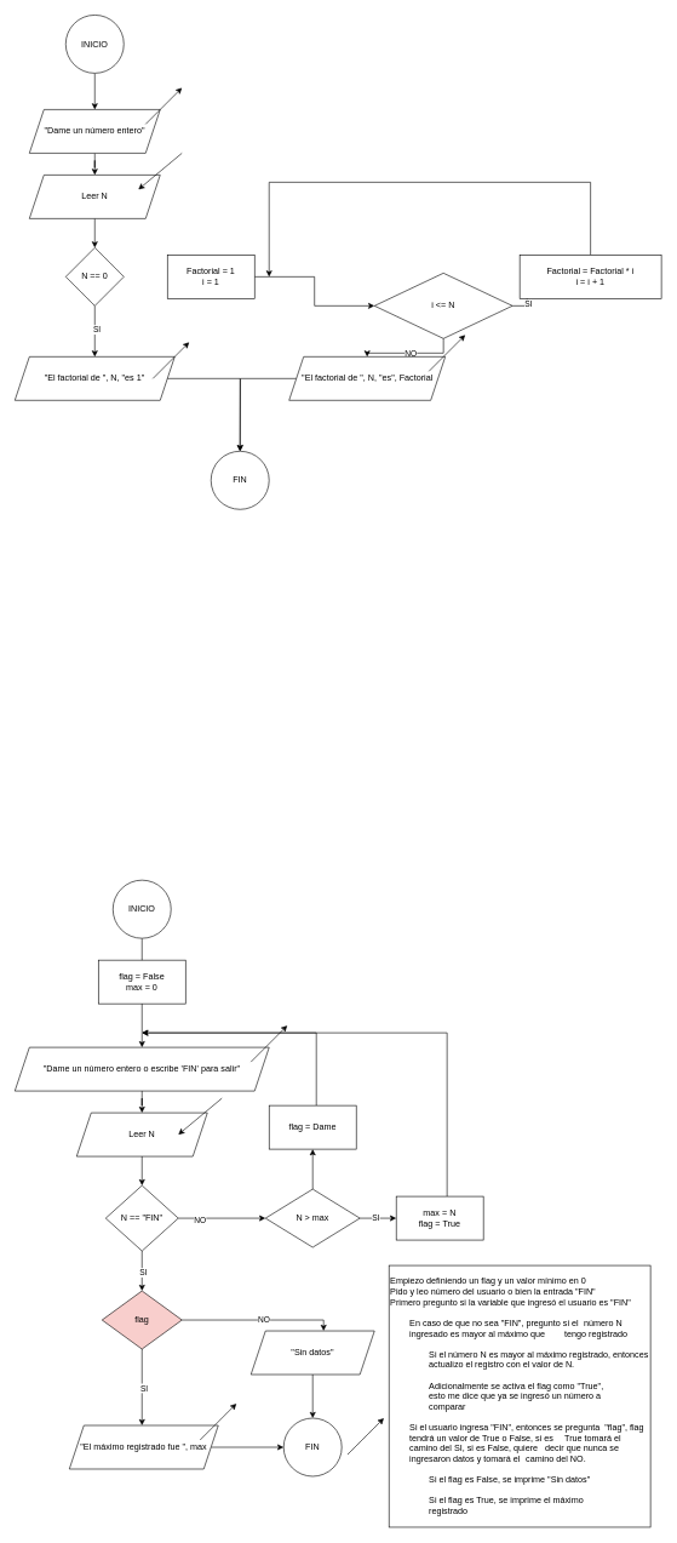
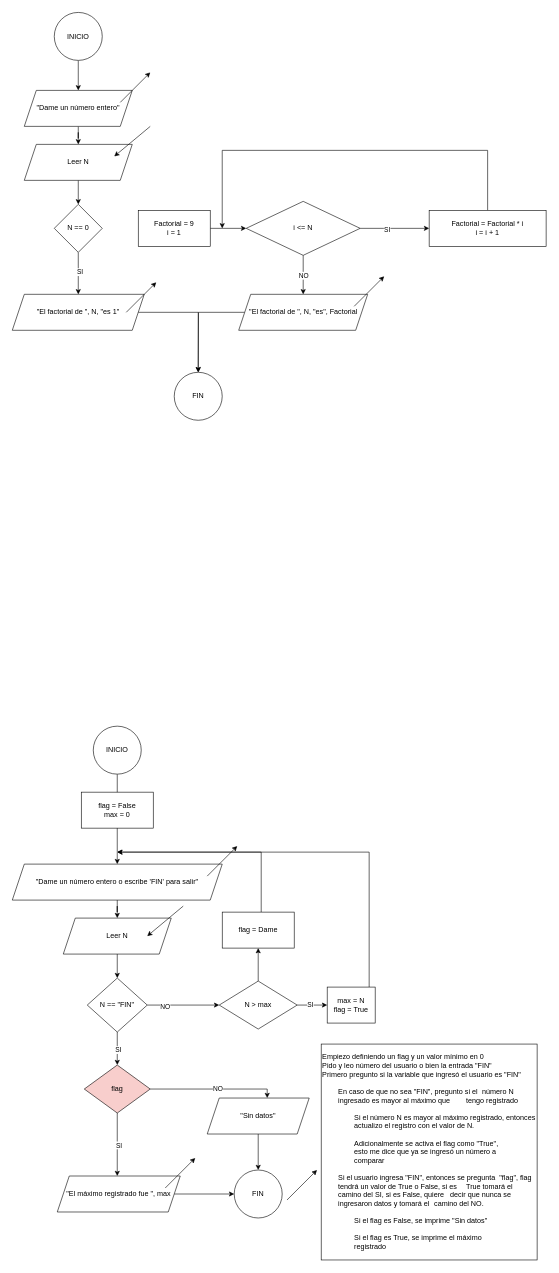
- <mxCell id="17" value="Factorial = 1&lt;div&gt;i = 1&lt;/div&gt;" style="whiteSpace=wrap;html=1;" vertex="1" parent="1"><mxGeometry x="230" y="350" width="120" height="60" as="geometry" /></mxCell>
+ <mxCell id="17" value="Factorial = 9&lt;div&gt;i = 1&lt;/div&gt;" style="whiteSpace=wrap;html=1;" vertex="1" parent="1"><mxGeometry x="230" y="350" width="120" height="60" as="geometry" /></mxCell>
- <mxCell id="22" value="i &amp;lt;= N" style="rhombus;whiteSpace=wrap;html=1;" vertex="1" parent="1"><mxGeometry x="515" y="375" width="190" height="90" as="geometry" /></mxCell>
+ <mxCell id="22" value="i &amp;lt;= N" style="rhombus;whiteSpace=wrap;html=1;" vertex="1" parent="1"><mxGeometry x="410" y="335" width="190" height="90" as="geometry" /></mxCell>
- <mxCell id="48" value="max = N&lt;div&gt;flag = True&lt;/div&gt;" style="whiteSpace=wrap;html=1;" vertex="1" parent="1"><mxGeometry x="545" y="1645" width="120" height="60" as="geometry" /></mxCell>
+ <mxCell id="48" value="max = N&lt;div&gt;flag = True&lt;/div&gt;" style="whiteSpace=wrap;html=1;" vertex="1" parent="1"><mxGeometry x="545" y="1645" width="80" height="60" as="geometry" /></mxCell>
